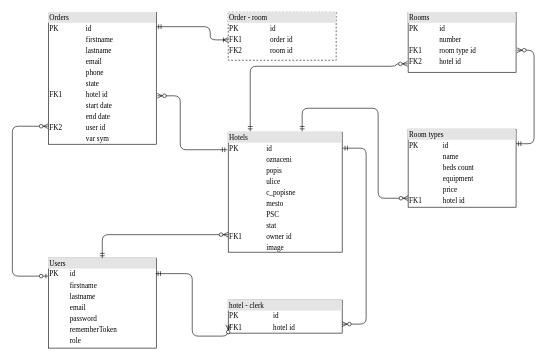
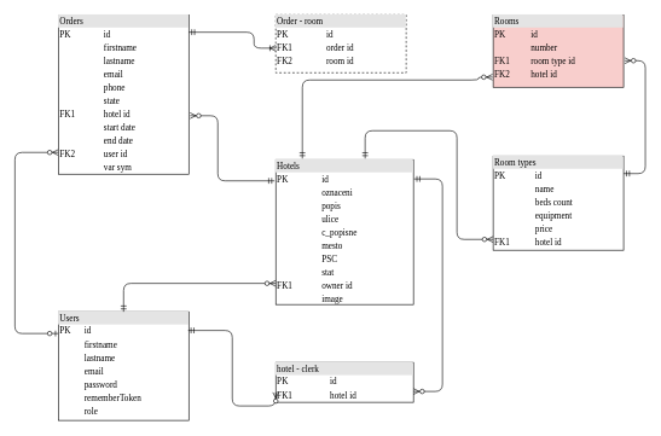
- <mxCell id="7" value="&lt;div style=&quot;box-sizing: border-box ; width: 100% ; background: #e4e4e4 ; padding: 2px&quot;&gt;Rooms&lt;/div&gt;&lt;table style=&quot;width: 100% ; font-size: 1em&quot; cellpadding=&quot;2&quot; cellspacing=&quot;0&quot;&gt;&lt;tbody&gt;&lt;tr&gt;&lt;td&gt;PK&lt;/td&gt;&lt;td&gt;id&lt;/td&gt;&lt;/tr&gt;&lt;tr&gt;&lt;td&gt;&lt;br&gt;&lt;/td&gt;&lt;td&gt;number&lt;/td&gt;&lt;/tr&gt;&lt;tr&gt;&lt;td&gt;FK1&lt;/td&gt;&lt;td&gt;room type id&lt;/td&gt;&lt;/tr&gt;&lt;tr&gt;&lt;td&gt;FK2&lt;/td&gt;&lt;td&gt;hotel id&lt;/td&gt;&lt;/tr&gt;&lt;tr&gt;&lt;td&gt;&lt;br&gt;&lt;/td&gt;&lt;td&gt;&lt;br&gt;&lt;/td&gt;&lt;/tr&gt;&lt;/tbody&gt;&lt;/table&gt;" style="verticalAlign=top;align=left;overflow=fill;html=1;rounded=0;shadow=0;comic=0;labelBackgroundColor=none;strokeWidth=1;fontFamily=Verdana;fontSize=12" parent="1" vertex="1"><mxGeometry x="680" y="20" width="180" height="100" as="geometry" /></mxCell>
+ <mxCell id="7" value="&lt;div style=&quot;box-sizing: border-box ; width: 100% ; background: #e4e4e4 ; padding: 2px&quot;&gt;Rooms&lt;/div&gt;&lt;table style=&quot;width: 100% ; font-size: 1em&quot; cellpadding=&quot;2&quot; cellspacing=&quot;0&quot;&gt;&lt;tbody&gt;&lt;tr&gt;&lt;td&gt;PK&lt;/td&gt;&lt;td&gt;id&lt;/td&gt;&lt;/tr&gt;&lt;tr&gt;&lt;td&gt;&lt;br&gt;&lt;/td&gt;&lt;td&gt;number&lt;/td&gt;&lt;/tr&gt;&lt;tr&gt;&lt;td&gt;FK1&lt;/td&gt;&lt;td&gt;room type id&lt;/td&gt;&lt;/tr&gt;&lt;tr&gt;&lt;td&gt;FK2&lt;/td&gt;&lt;td&gt;hotel id&lt;/td&gt;&lt;/tr&gt;&lt;tr&gt;&lt;td&gt;&lt;br&gt;&lt;/td&gt;&lt;td&gt;&lt;br&gt;&lt;/td&gt;&lt;/tr&gt;&lt;/tbody&gt;&lt;/table&gt;" style="verticalAlign=top;align=left;overflow=fill;html=1;rounded=0;shadow=0;comic=0;labelBackgroundColor=none;strokeWidth=1;fontFamily=Verdana;fontSize=12;fillColor=#f8cecc;" parent="1" vertex="1"><mxGeometry x="680" y="20" width="180" height="100" as="geometry" /></mxCell>
